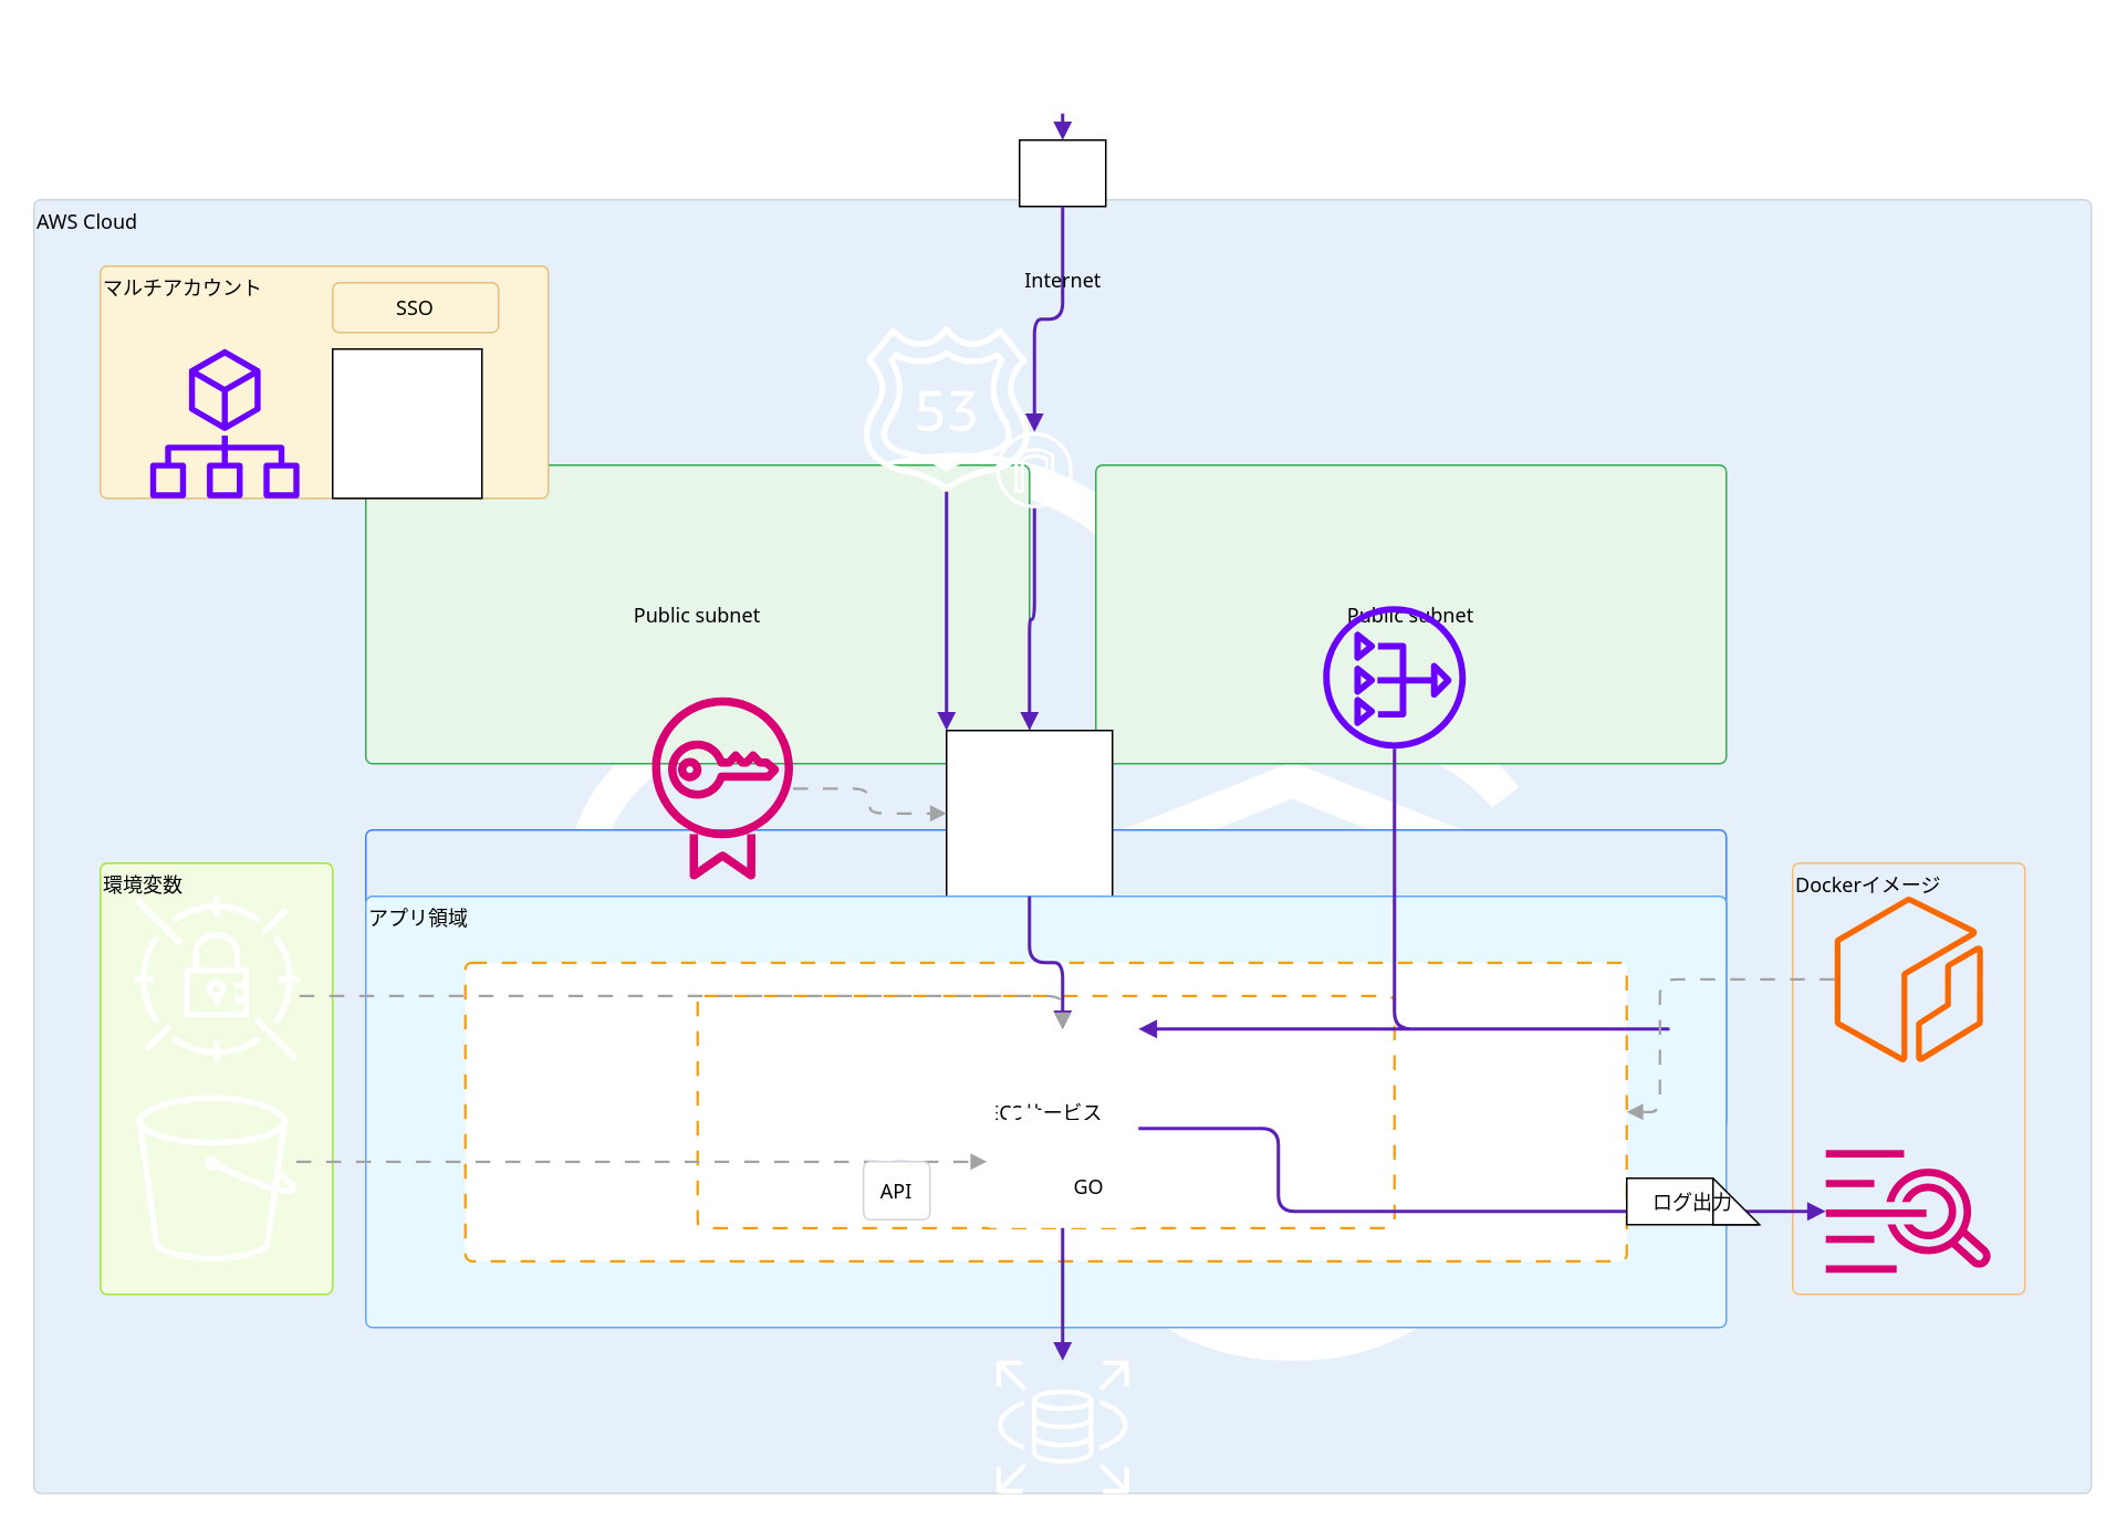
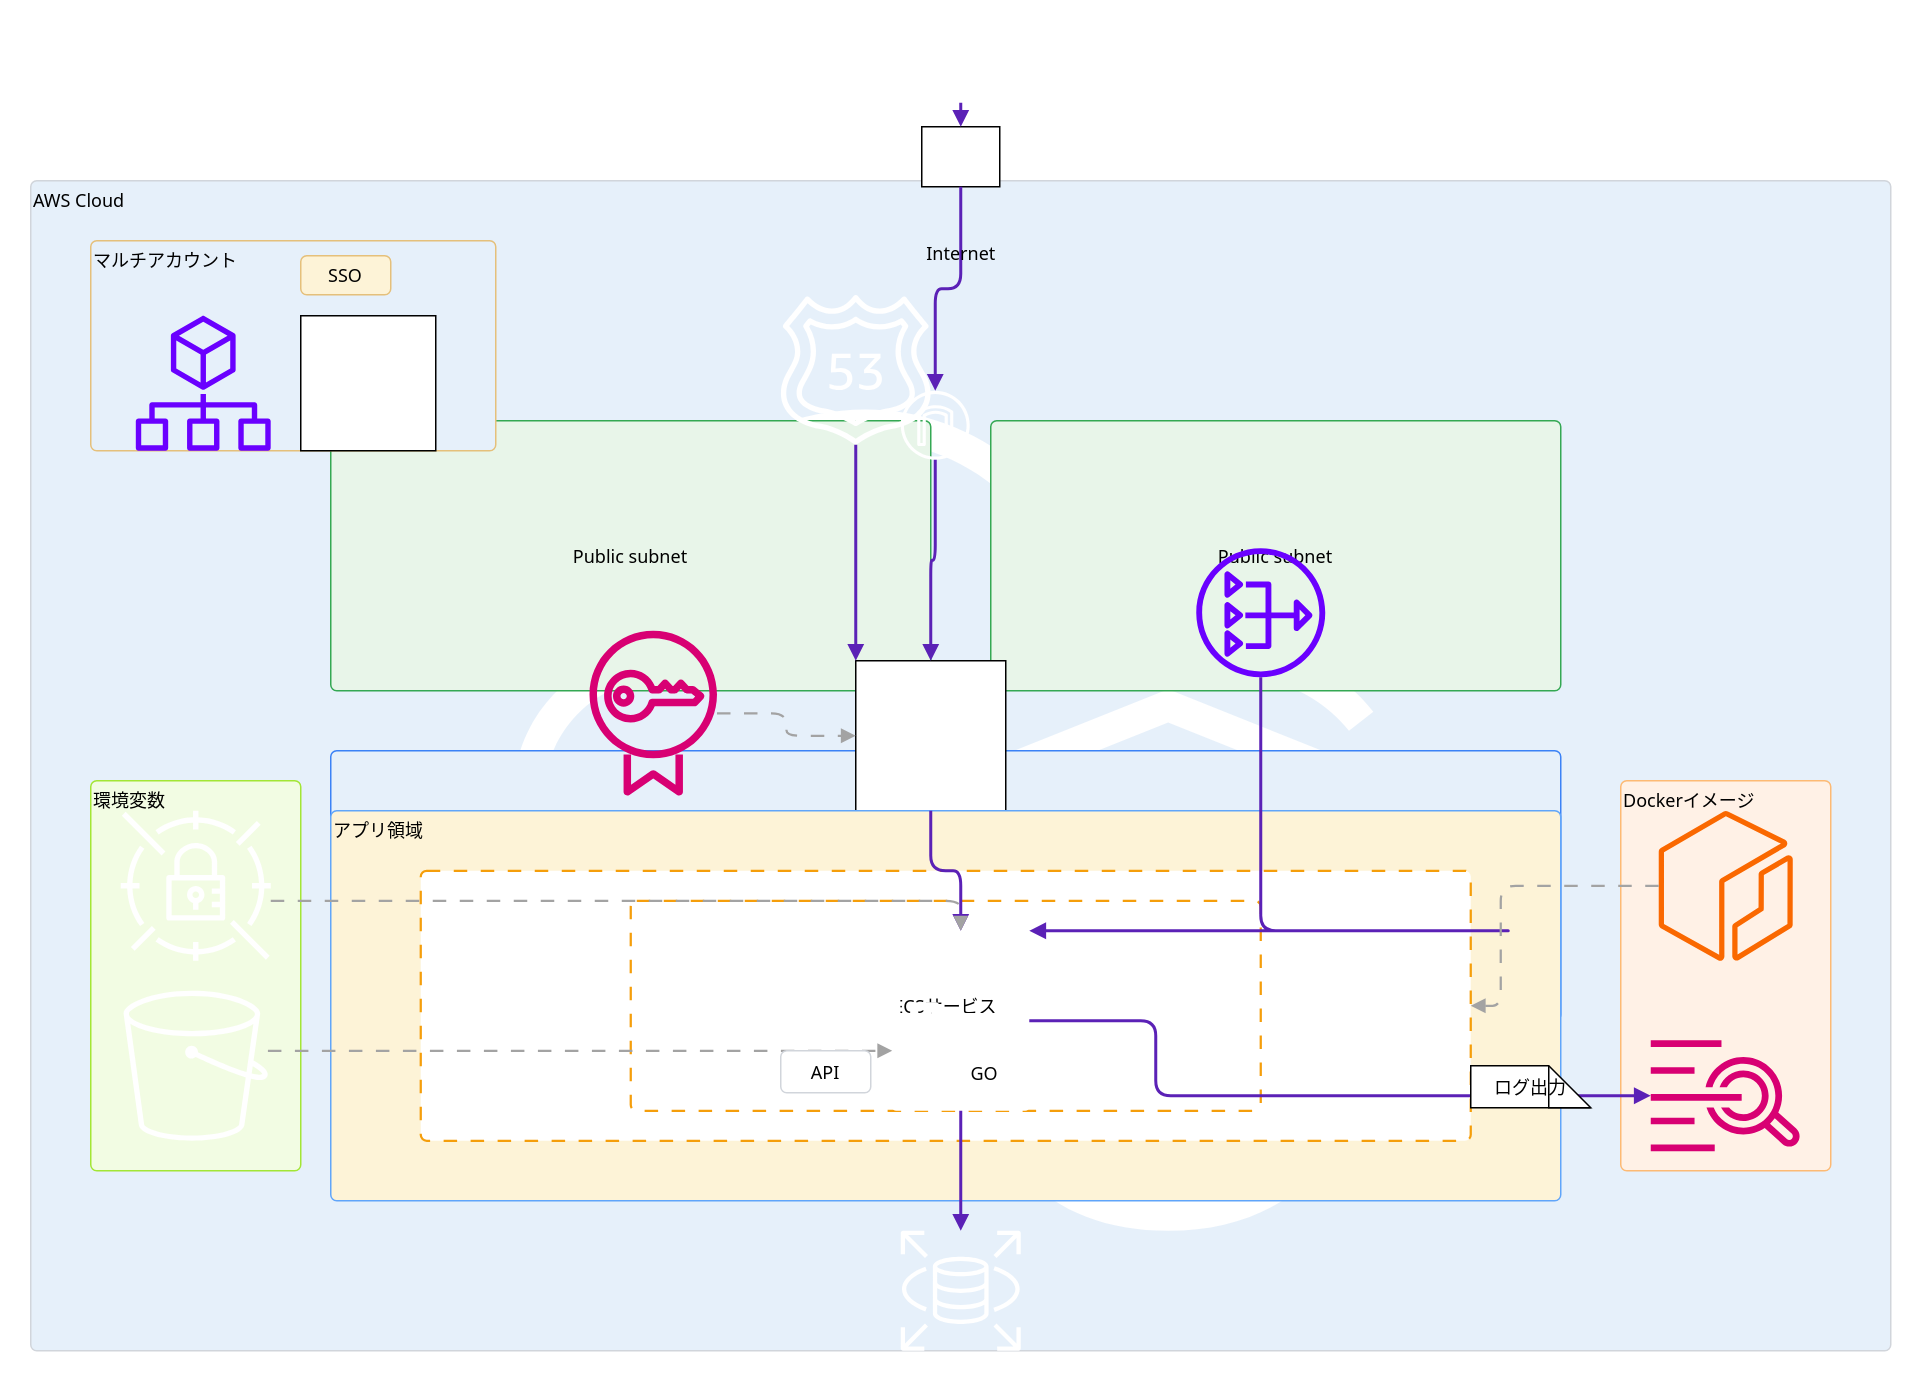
- <mxCell id="26" value="SSO" style="rounded=1;absoluteArcSize=1;arcSize=8;shadow=0;strokeColor=#E5C07B;fillColor=#FDF3D7;align=center;verticalAlign=middle;fontFamily=Noto Sans;fontSize=12;" parent="24" vertex="1"><mxGeometry x="200" y="170" width="100" height="30" as="geometry" /></mxCell>
+ <mxCell id="26" value="SSO" style="rounded=1;absoluteArcSize=1;arcSize=8;shadow=0;strokeColor=#E5C07B;fillColor=#FDF3D7;align=center;verticalAlign=middle;fontFamily=Noto Sans;fontSize=12;" parent="24" vertex="1"><mxGeometry x="200" y="170" width="60" height="26" as="geometry" /></mxCell>
- <mxCell id="25" value="マルチアカウント" style="rounded=1;absoluteArcSize=1;arcSize=8;shadow=0;strokeColor=#E5C07B;fillColor=#FDF3D7;align=left;verticalAlign=top;fontFamily=Noto Sans;fontSize=12;" parent="24" vertex="1"><mxGeometry x="60" y="160" width="270" height="140" as="geometry" /></mxCell>
+ <mxCell id="25" value="マルチアカウント" style="rounded=1;absoluteArcSize=1;arcSize=8;shadow=0;strokeColor=#E5C07B;fillColor=#e6f0fa;align=left;verticalAlign=top;fontFamily=Noto Sans;fontSize=12;" parent="24" vertex="1"><mxGeometry x="60" y="160" width="270" height="140" as="geometry" /></mxCell>
- <mxCell id="19" value="アプリ領域" style="rounded=1;absoluteArcSize=1;arcSize=8;shadow=0;strokeColor=#60A5FA;fillColor=#E7F8FF;fontFamily=Noto Sans;fontSize=12;align=left;verticalAlign=top;" parent="18" vertex="1"><mxGeometry x="220" y="540" width="820" height="260" as="geometry" /></mxCell>
+ <mxCell id="19" value="アプリ領域" style="rounded=1;absoluteArcSize=1;arcSize=8;shadow=0;strokeColor=#60A5FA;fillColor=#fdf3d7;fontFamily=Noto Sans;fontSize=12;align=left;verticalAlign=top;" parent="18" vertex="1"><mxGeometry x="220" y="540" width="820" height="260" as="geometry" /></mxCell>
- <mxCell id="32" value="Dockerイメージ" style="rounded=1;absoluteArcSize=1;arcSize=8;shadow=0;strokeColor=#FDBA74;fillColor=#e6f0fa;align=left;verticalAlign=top;fontFamily=Noto Sans;fontSize=12;" parent="24" vertex="1"><mxGeometry x="1080" y="520" width="140" height="260" as="geometry" /></mxCell>
+ <mxCell id="32" value="Dockerイメージ" style="rounded=1;absoluteArcSize=1;arcSize=8;shadow=0;strokeColor=#FDBA74;fillColor=#FFF1E6;align=left;verticalAlign=top;fontFamily=Noto Sans;fontSize=12;" parent="24" vertex="1"><mxGeometry x="1080" y="520" width="140" height="260" as="geometry" /></mxCell>
- <mxCell id="50" value="API" style="rounded=1;absoluteArcSize=1;arcSize=8;shadow=0;strokeColor=#D1D5DB;fillColor=#FFFFFF;align=center;verticalAlign=middle;fontFamily=Noto Sans;fontSize=12;" parent="48" vertex="1"><mxGeometry x="520" y="700" width="40" height="35" as="geometry" /></mxCell>
+ <mxCell id="50" value="API" style="rounded=1;absoluteArcSize=1;arcSize=8;shadow=0;strokeColor=#D1D5DB;fillColor=#FFFFFF;align=center;verticalAlign=middle;fontFamily=Noto Sans;fontSize=12;" parent="48" vertex="1"><mxGeometry x="520" y="700" width="60" height="28" as="geometry" /></mxCell>
